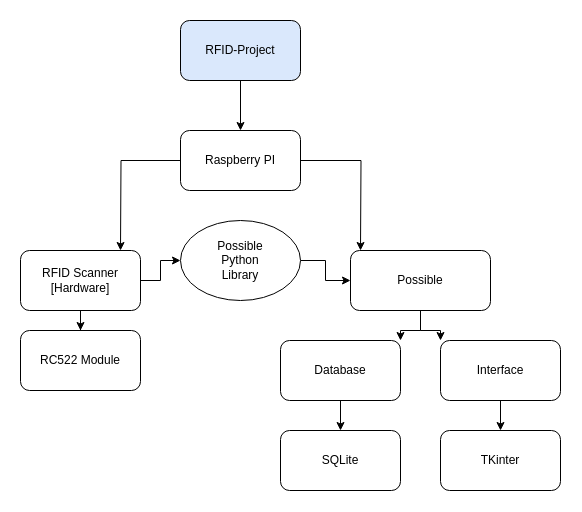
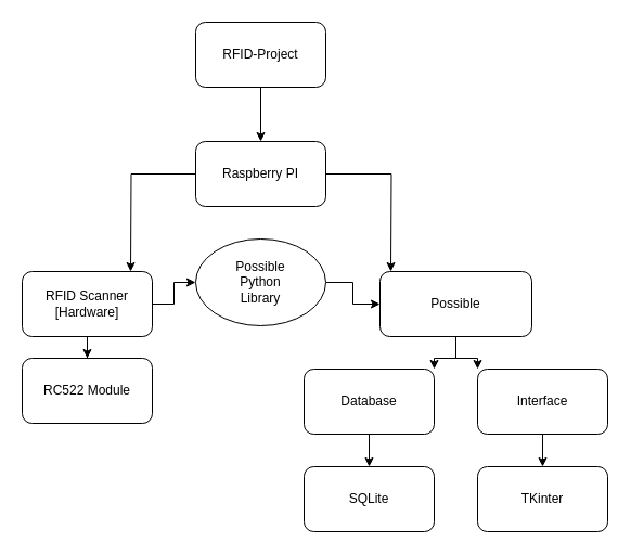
- <mxCell id="3" value="RFID-Project" style="rounded=1;whiteSpace=wrap;html=1;fillColor=#dae8fc;" vertex="1" parent="1"><mxGeometry x="180" y="20" width="120" height="60" as="geometry" /></mxCell>
+ <mxCell id="3" value="RFID-Project" style="rounded=1;whiteSpace=wrap;html=1;" vertex="1" parent="1"><mxGeometry x="180" y="20" width="120" height="60" as="geometry" /></mxCell>
